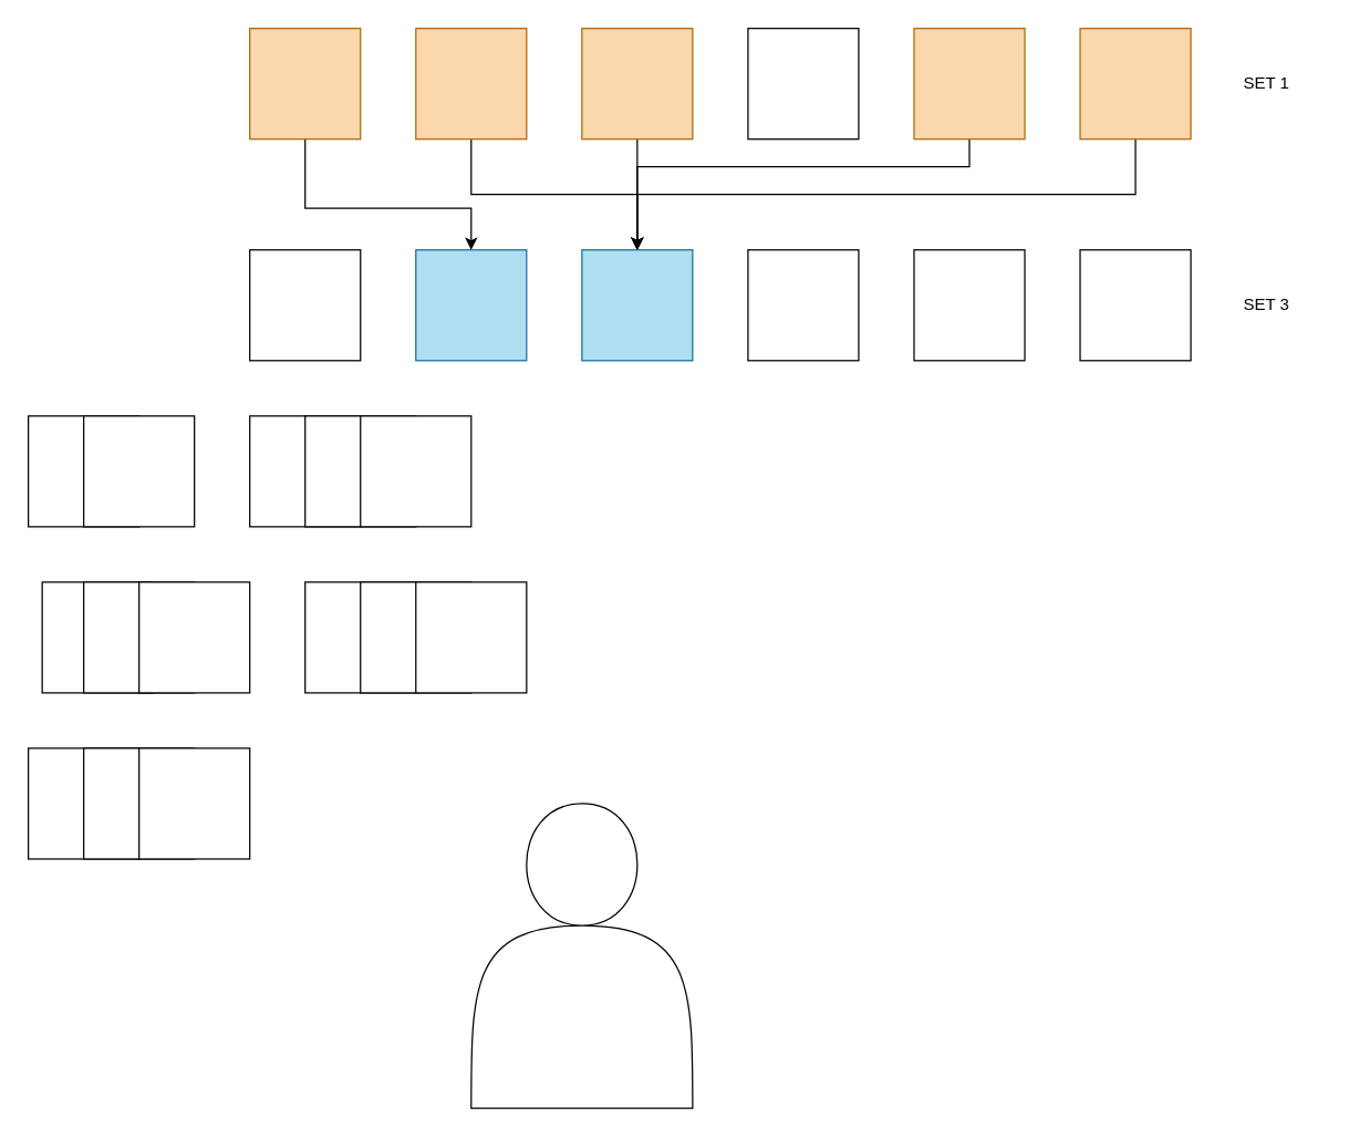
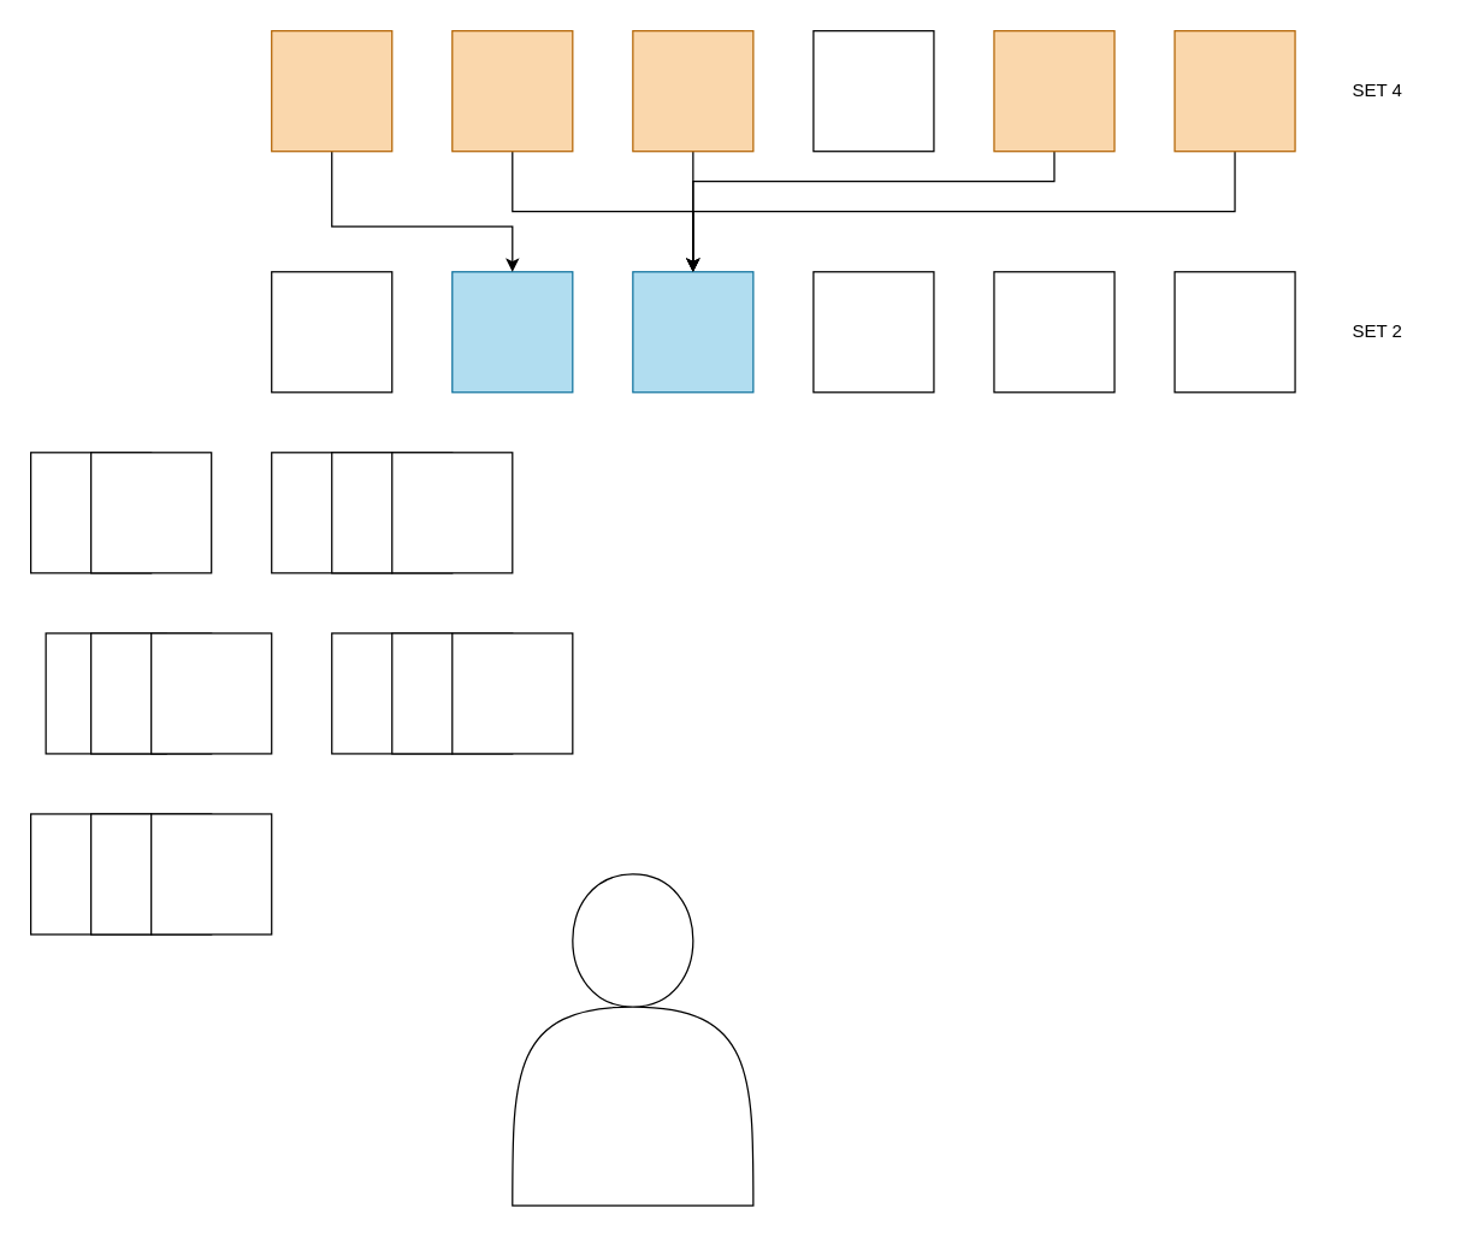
- <mxCell id="35" value="SET 1" style="text;html=1;strokeColor=none;fillColor=none;align=center;verticalAlign=middle;whiteSpace=wrap;rounded=0;" vertex="1" parent="1"><mxGeometry x="870" y="45" width="90" height="30" as="geometry" /></mxCell>
+ <mxCell id="35" value="SET 4" style="text;html=1;strokeColor=none;fillColor=none;align=center;verticalAlign=middle;whiteSpace=wrap;rounded=0;" vertex="1" parent="1"><mxGeometry x="870" y="45" width="90" height="30" as="geometry" /></mxCell>
- <mxCell id="34" value="SET 3" style="text;html=1;strokeColor=none;fillColor=none;align=center;verticalAlign=middle;whiteSpace=wrap;rounded=0;" vertex="1" parent="1"><mxGeometry x="870" y="205" width="90" height="30" as="geometry" /></mxCell>
+ <mxCell id="34" value="SET 2" style="text;html=1;strokeColor=none;fillColor=none;align=center;verticalAlign=middle;whiteSpace=wrap;rounded=0;" vertex="1" parent="1"><mxGeometry x="870" y="205" width="90" height="30" as="geometry" /></mxCell>
